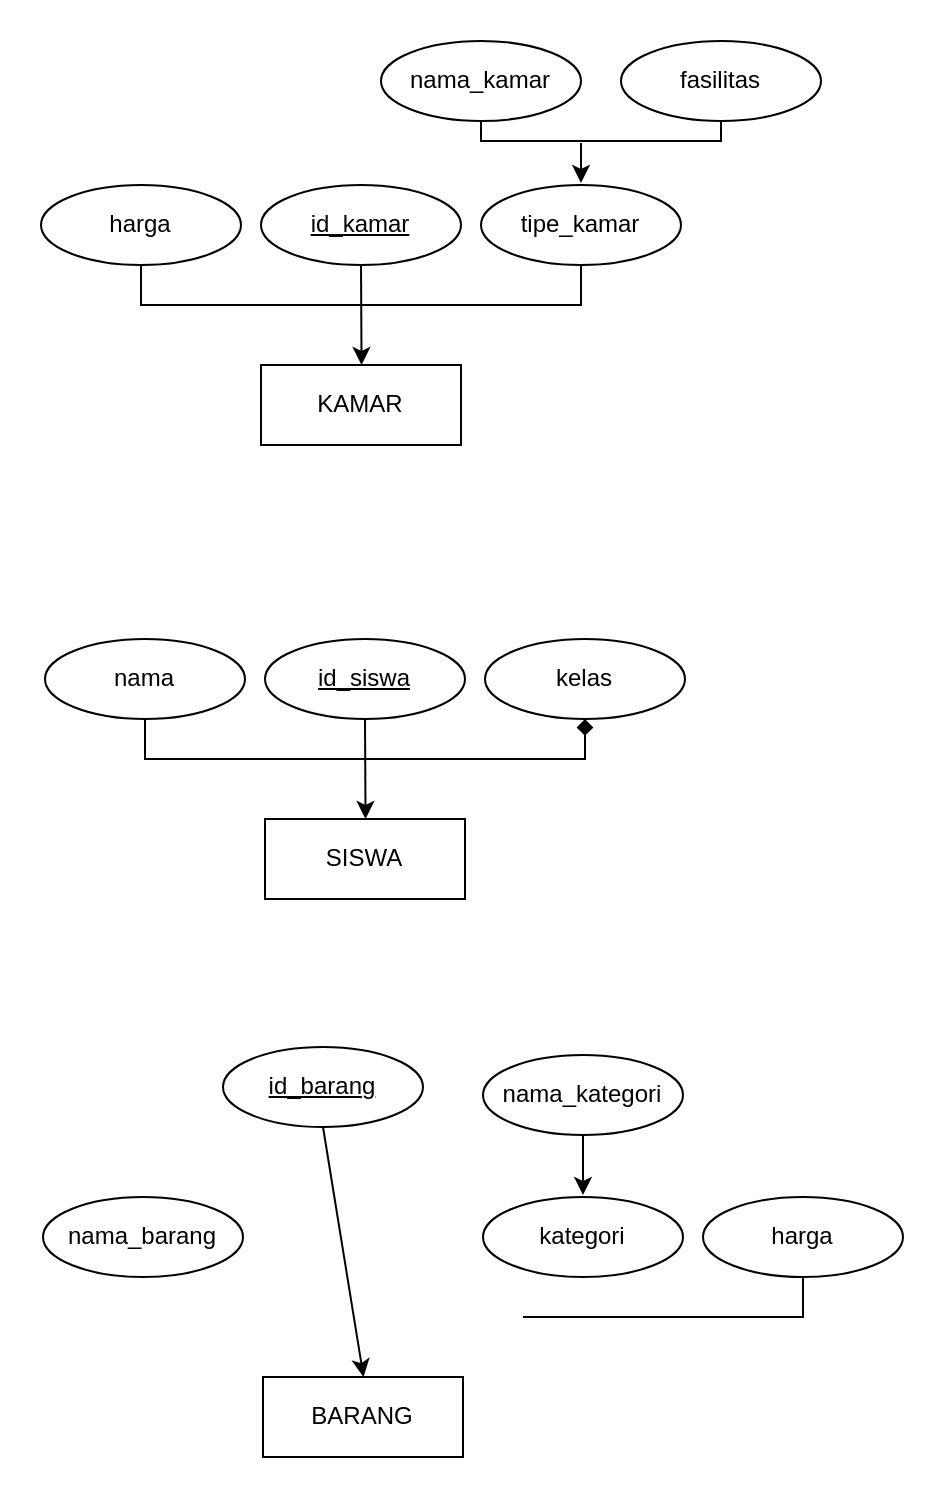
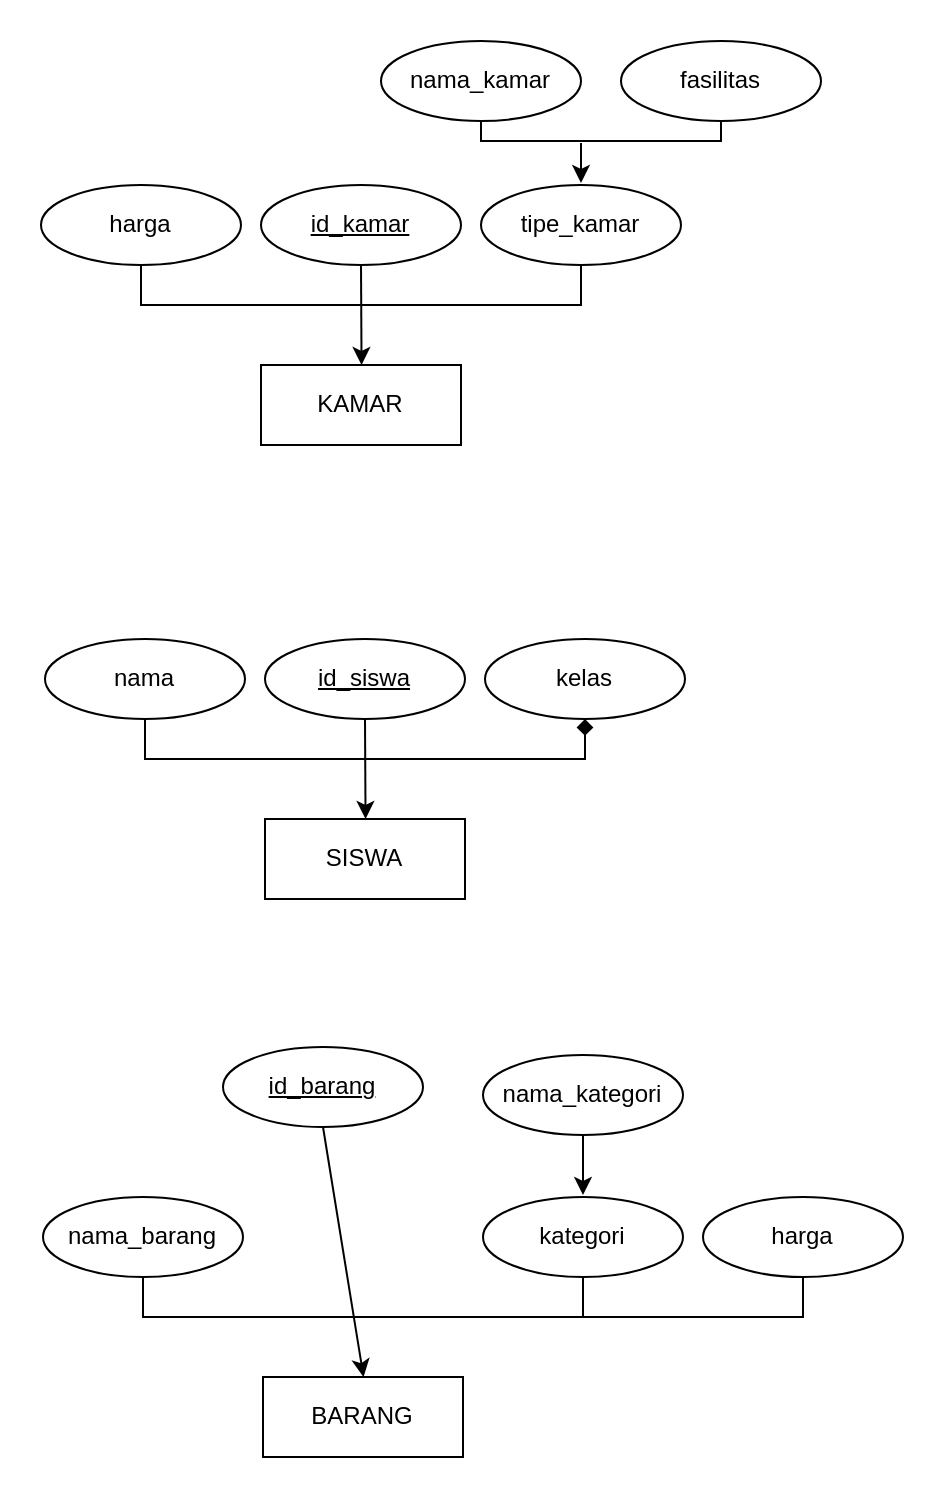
+ <mxCell id="24" value="" style="endArrow=none;html=1;rounded=0;elbow=vertical;exitX=0.5;exitY=1;exitDx=0;exitDy=0;entryX=0.5;entryY=1;entryDx=0;entryDy=0;" parent="1" source="23" target="22" edge="1"><mxGeometry relative="1" as="geometry"><mxPoint x="111" y="658" as="sourcePoint" /><mxPoint x="271" y="658" as="targetPoint" /><Array as="points"><mxPoint x="71" y="658" /><mxPoint x="181" y="658" /><mxPoint x="291" y="658" /></Array></mxGeometry></mxCell>
